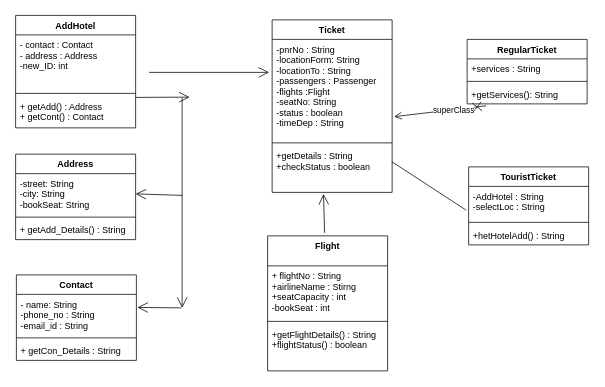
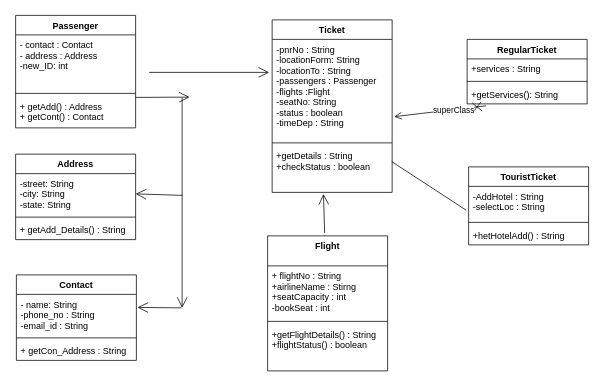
- <mxCell id="2" value="AddHotel" style="swimlane;fontStyle=1;align=center;verticalAlign=top;childLayout=stackLayout;horizontal=1;startSize=26;horizontalStack=0;resizeParent=1;resizeParentMax=0;resizeLast=0;collapsible=1;marginBottom=0;" parent="1" vertex="1"><mxGeometry x="20" y="20" width="160" height="150" as="geometry" /></mxCell>
+ <mxCell id="2" value="Passenger" style="swimlane;fontStyle=1;align=center;verticalAlign=top;childLayout=stackLayout;horizontal=1;startSize=26;horizontalStack=0;resizeParent=1;resizeParentMax=0;resizeLast=0;collapsible=1;marginBottom=0;" parent="1" vertex="1"><mxGeometry x="20" y="20" width="160" height="150" as="geometry" /></mxCell>
- <mxCell id="19" value="-street: String&#10;-city: String&#10;-bookSeat: String" style="text;strokeColor=none;fillColor=none;align=left;verticalAlign=top;spacingLeft=4;spacingRight=4;overflow=hidden;rotatable=0;points=[[0,0.5],[1,0.5]];portConstraint=eastwest;" parent="18" vertex="1"><mxGeometry y="26" width="160" height="54" as="geometry" /></mxCell>
+ <mxCell id="19" value="-street: String&#10;-city: String&#10;-state: String" style="text;strokeColor=none;fillColor=none;align=left;verticalAlign=top;spacingLeft=4;spacingRight=4;overflow=hidden;rotatable=0;points=[[0,0.5],[1,0.5]];portConstraint=eastwest;" parent="18" vertex="1"><mxGeometry y="26" width="160" height="54" as="geometry" /></mxCell>
- <mxCell id="17" value="+ getCon_Details : String" style="text;strokeColor=none;fillColor=none;align=left;verticalAlign=top;spacingLeft=4;spacingRight=4;overflow=hidden;rotatable=0;points=[[0,0.5],[1,0.5]];portConstraint=eastwest;" parent="14" vertex="1"><mxGeometry y="88" width="160" height="26" as="geometry" /></mxCell>
+ <mxCell id="17" value="+ getCon_Address : String" style="text;strokeColor=none;fillColor=none;align=left;verticalAlign=top;spacingLeft=4;spacingRight=4;overflow=hidden;rotatable=0;points=[[0,0.5],[1,0.5]];portConstraint=eastwest;" parent="14" vertex="1"><mxGeometry y="88" width="160" height="26" as="geometry" /></mxCell>
